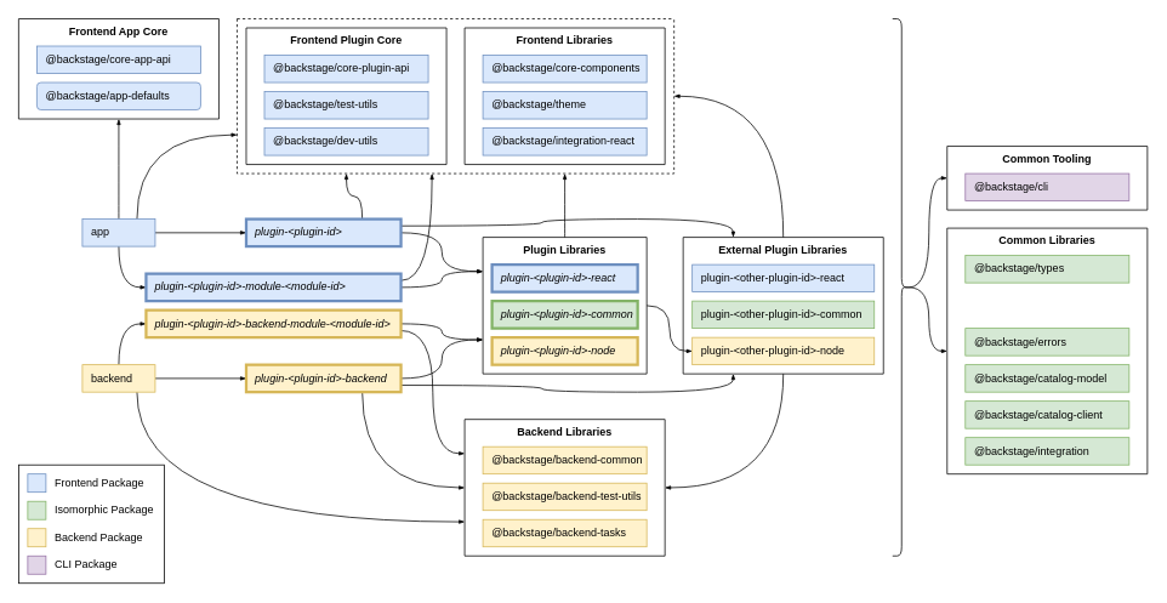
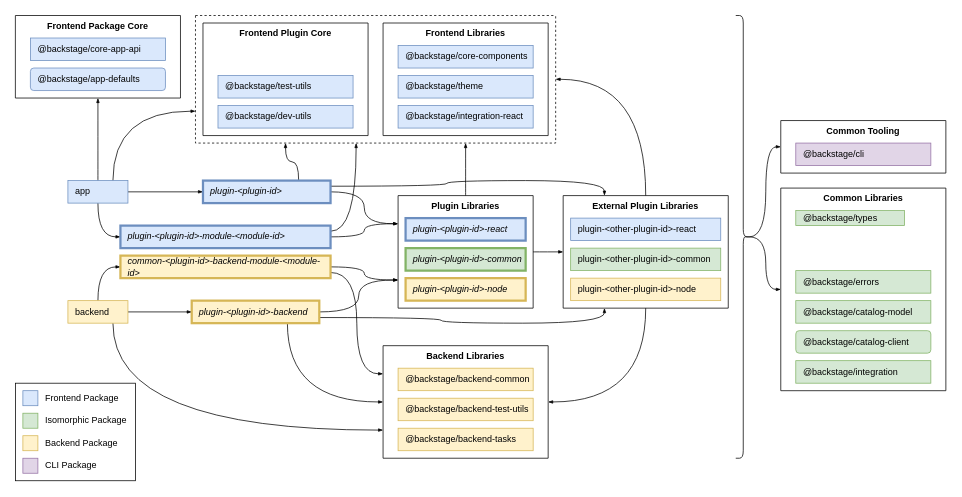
- <mxCell id="29" value="Frontend App Core" style="swimlane;startSize=0;align=center;verticalAlign=top;" parent="1" vertex="1"><mxGeometry x="20" y="20" width="220" height="110" as="geometry" /></mxCell>
+ <mxCell id="29" value="Frontend Package Core" style="swimlane;startSize=0;align=center;verticalAlign=top;" parent="1" vertex="1"><mxGeometry x="20" y="20" width="220" height="110" as="geometry" /></mxCell>
- <mxCell id="57" value="@backstage/core-plugin-api" style="rounded=0;whiteSpace=wrap;html=1;perimeterSpacing=0;verticalAlign=middle;align=left;spacingLeft=8;spacing=2;fillColor=#dae8fc;strokeColor=#6c8ebf;" parent="56" vertex="1"><mxGeometry x="20" y="30" width="180" height="30" as="geometry" /></mxCell>
- <mxCell id="25" value="@backstage/types" style="rounded=0;whiteSpace=wrap;html=1;perimeterSpacing=0;verticalAlign=middle;align=left;spacingLeft=8;spacing=2;fillColor=#d5e8d4;strokeColor=#82b366;" parent="23" vertex="1"><mxGeometry x="20" y="30" width="180" height="30" as="geometry" /></mxCell>
+ <mxCell id="25" value="@backstage/types" style="rounded=0;whiteSpace=wrap;html=1;perimeterSpacing=0;verticalAlign=middle;align=left;spacingLeft=8;spacing=2;fillColor=#d5e8d4;strokeColor=#82b366;" parent="23" vertex="1"><mxGeometry x="20" y="30" width="145" height="20" as="geometry" /></mxCell>
- <mxCell id="37" value="plugin-&amp;lt;plugin-id&amp;gt;-backend-module-&amp;lt;module-id&amp;gt;" style="rounded=0;whiteSpace=wrap;html=1;perimeterSpacing=0;verticalAlign=middle;align=left;spacingLeft=8;spacing=2;fillColor=#fff2cc;strokeColor=#d6b656;strokeWidth=3;fontStyle=2;fontColor=#000000;" parent="1" vertex="1"><mxGeometry x="160" y="340" width="280" height="30" as="geometry" /></mxCell>
+ <mxCell id="37" value="common-&amp;lt;plugin-id&amp;gt;-backend-module-&amp;lt;module-id&amp;gt;" style="rounded=0;whiteSpace=wrap;html=1;perimeterSpacing=0;verticalAlign=middle;align=left;spacingLeft=8;spacing=2;fillColor=#fff2cc;strokeColor=#d6b656;strokeWidth=3;fontStyle=2;fontColor=#000000;" parent="1" vertex="1"><mxGeometry x="160" y="340" width="280" height="30" as="geometry" /></mxCell>
- <mxCell id="49" style="edgeStyle=orthogonalEdgeStyle;rounded=0;orthogonalLoop=1;jettySize=auto;html=1;exitX=1;exitY=0.5;exitDx=0;exitDy=0;endArrow=blockThin;endFill=1;startSize=4;endSize=4;curved=1;" edge="1" parent="1" source="51" target="48"><mxGeometry relative="1" as="geometry" /></mxCell>
+ <mxCell id="49" style="edgeStyle=orthogonalEdgeStyle;rounded=0;orthogonalLoop=1;jettySize=auto;html=1;exitX=1;exitY=0.5;exitDx=0;exitDy=0;endArrow=blockThin;endFill=1;startSize=4;endSize=4;curved=1;" edge="1" parent="1" source="51" target="45"><mxGeometry relative="1" as="geometry" /></mxCell>
- <mxCell id="18" value="plugin-&amp;lt;plugin-id&amp;gt;-backend" style="rounded=0;whiteSpace=wrap;html=1;perimeterSpacing=0;verticalAlign=middle;align=left;spacingLeft=8;spacing=2;fillColor=#fff2cc;strokeColor=#d6b656;strokeWidth=3;fontStyle=2;fontColor=#000000;" parent="1" vertex="1"><mxGeometry x="270" y="400" width="170" height="30" as="geometry" /></mxCell>
+ <mxCell id="18" value="plugin-&amp;lt;plugin-id&amp;gt;-backend" style="rounded=0;whiteSpace=wrap;html=1;perimeterSpacing=0;verticalAlign=middle;align=left;spacingLeft=8;spacing=2;fillColor=#fff2cc;strokeColor=#d6b656;strokeWidth=3;fontStyle=2;fontColor=#000000;" parent="1" vertex="1"><mxGeometry x="255" y="400" width="170" height="30" as="geometry" /></mxCell>
- <mxCell id="24" value="@backstage/catalog-client" style="rounded=0;whiteSpace=wrap;html=1;perimeterSpacing=0;verticalAlign=middle;align=left;spacingLeft=8;spacing=2;fillColor=#d5e8d4;strokeColor=#82b366;" parent="23" vertex="1"><mxGeometry x="20" y="190" width="180" height="30" as="geometry" /></mxCell>
+ <mxCell id="24" value="@backstage/catalog-client" style="whiteSpace=wrap;html=1;perimeterSpacing=0;verticalAlign=middle;align=left;spacingLeft=8;spacing=2;fillColor=#d5e8d4;strokeColor=#82b366;rounded=1;" parent="23" vertex="1"><mxGeometry x="20" y="190" width="180" height="30" as="geometry" /></mxCell>
